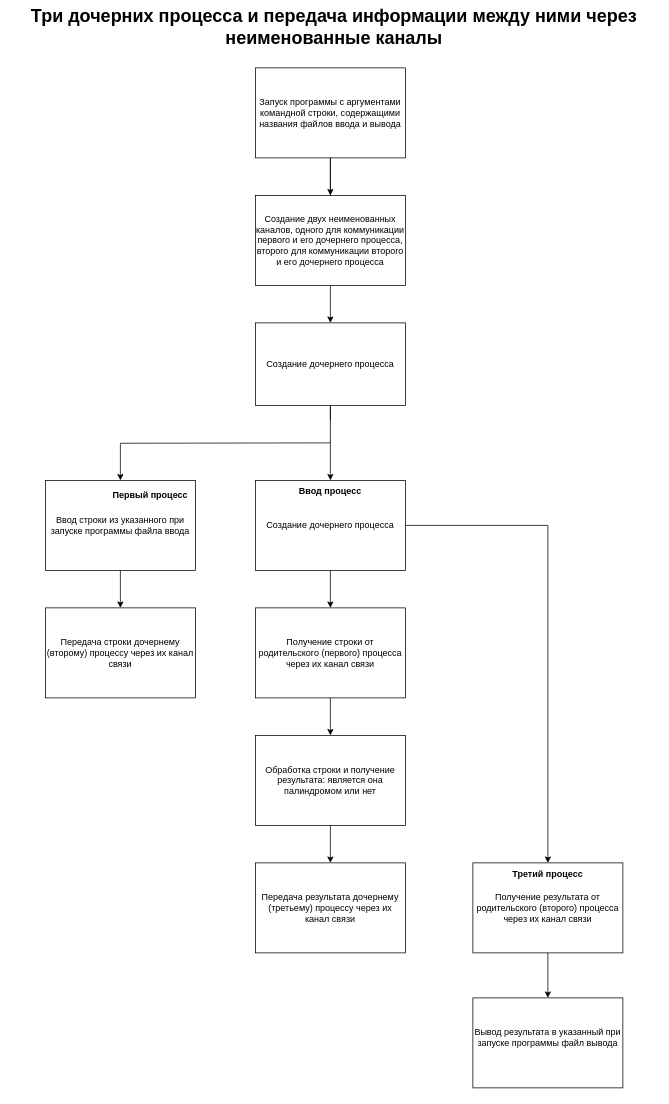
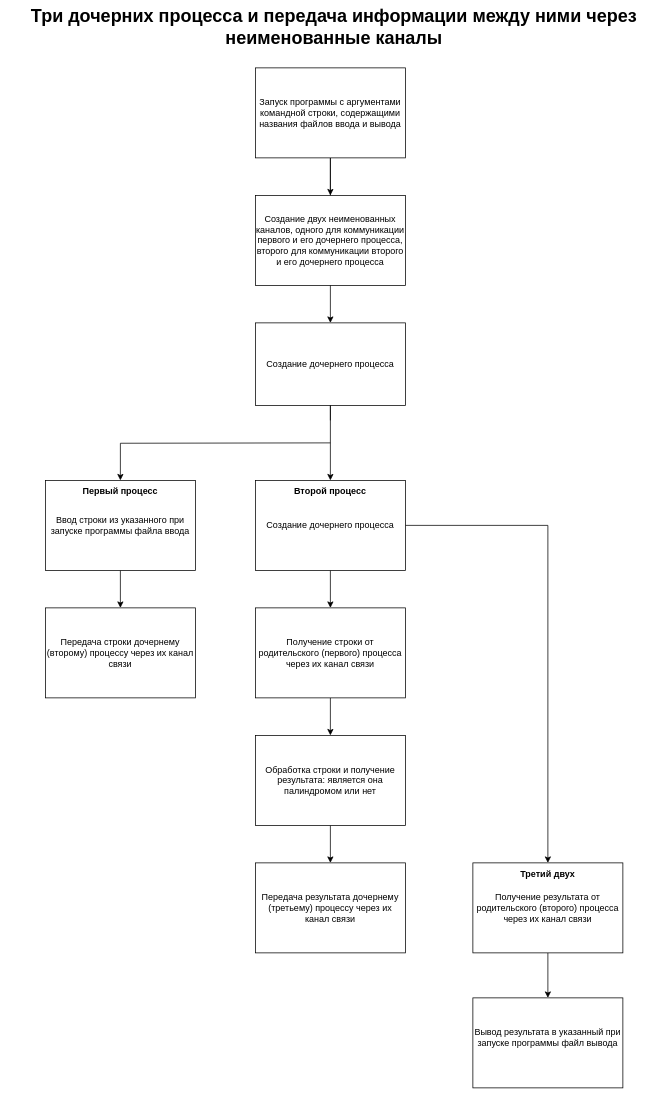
- <mxCell id="18" value="&lt;div&gt;Ввод процесс&lt;br&gt;&lt;/div&gt;" style="text;html=1;strokeColor=none;fillColor=none;align=center;verticalAlign=middle;whiteSpace=wrap;rounded=0;fontSize=12;fontStyle=1" vertex="1" parent="1"><mxGeometry x="385" y="640" width="110" height="30" as="geometry" /></mxCell>
+ <mxCell id="18" value="&lt;div&gt;Второй процесс&lt;br&gt;&lt;/div&gt;" style="text;html=1;strokeColor=none;fillColor=none;align=center;verticalAlign=middle;whiteSpace=wrap;rounded=0;fontSize=12;fontStyle=1" vertex="1" parent="1"><mxGeometry x="385" y="640" width="110" height="30" as="geometry" /></mxCell>
- <mxCell id="12" value="&lt;div&gt;Первый процесс&lt;/div&gt;" style="text;html=1;strokeColor=none;fillColor=none;align=center;verticalAlign=middle;whiteSpace=wrap;rounded=0;fontSize=12;fontStyle=1" vertex="1" parent="1"><mxGeometry x="145" y="645" width="110" height="30" as="geometry" /></mxCell>
+ <mxCell id="12" value="&lt;div&gt;Первый процесс&lt;/div&gt;" style="text;html=1;strokeColor=none;fillColor=none;align=center;verticalAlign=middle;whiteSpace=wrap;rounded=0;fontSize=12;fontStyle=1" vertex="1" parent="1"><mxGeometry x="105" y="640" width="110" height="30" as="geometry" /></mxCell>
- <mxCell id="23" value="&lt;div&gt;Третий процесс&lt;br&gt;&lt;/div&gt;" style="text;html=1;strokeColor=none;fillColor=none;align=center;verticalAlign=middle;whiteSpace=wrap;rounded=0;fontSize=12;fontStyle=1" vertex="1" parent="1"><mxGeometry x="675" y="1150" width="110" height="30" as="geometry" /></mxCell>
+ <mxCell id="23" value="&lt;div&gt;Третий двух&lt;br&gt;&lt;/div&gt;" style="text;html=1;strokeColor=none;fillColor=none;align=center;verticalAlign=middle;whiteSpace=wrap;rounded=0;fontSize=12;fontStyle=1" vertex="1" parent="1"><mxGeometry x="675" y="1150" width="110" height="30" as="geometry" /></mxCell>
